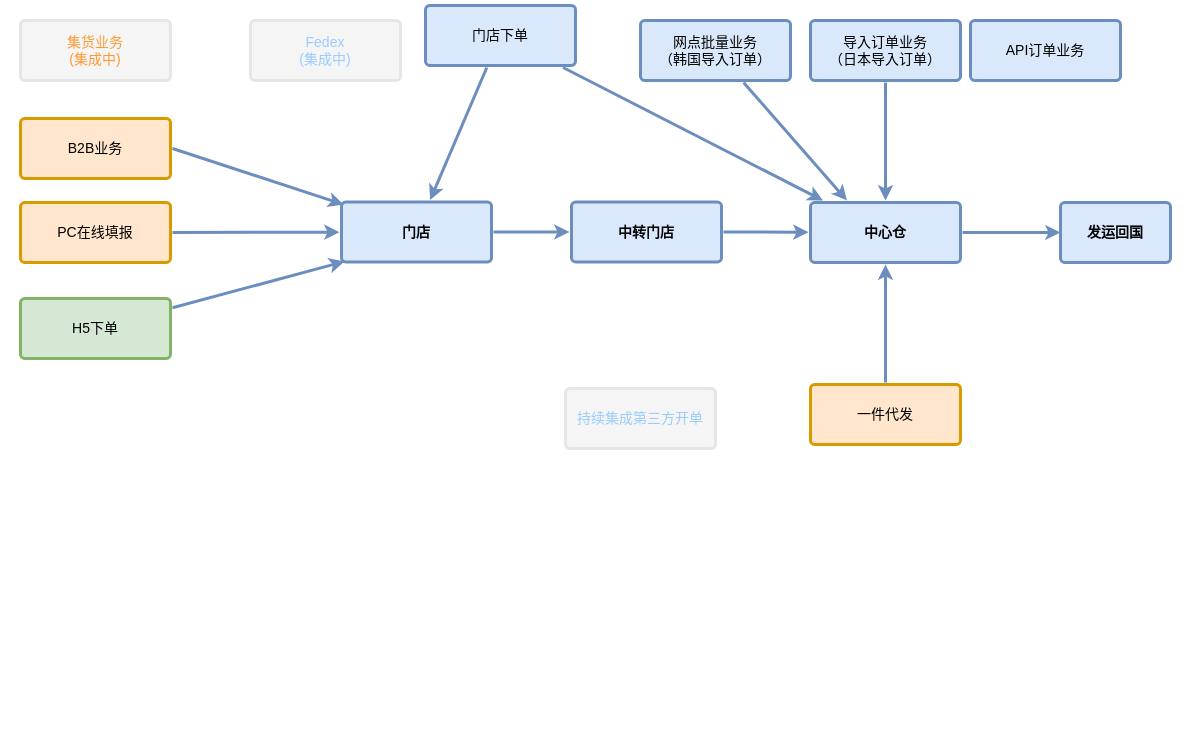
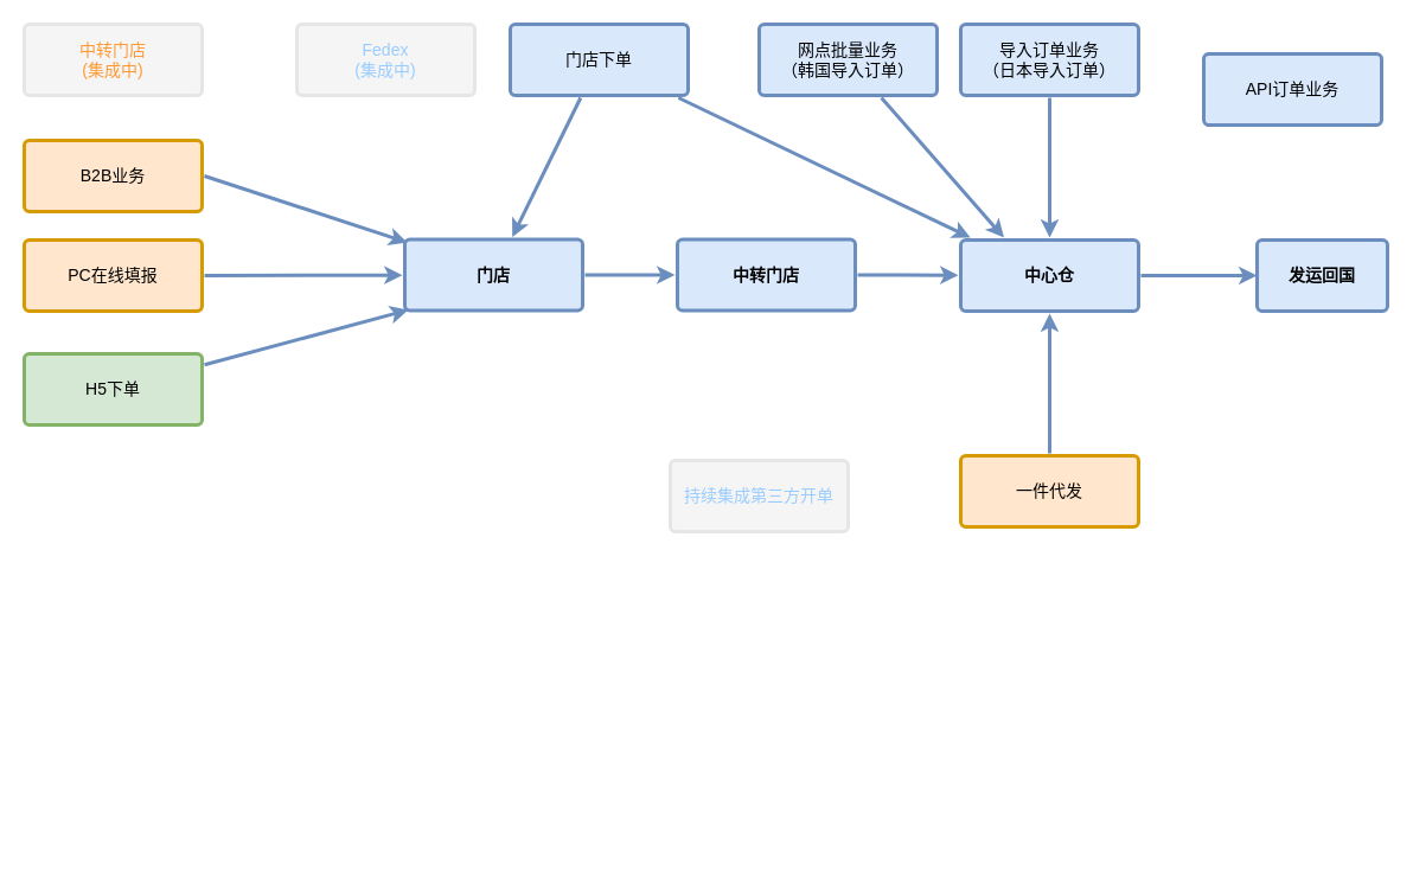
- <mxCell id="7" value="门店下单" style="rounded=1;whiteSpace=wrap;html=1;shadow=0;labelBackgroundColor=none;strokeColor=#6c8ebf;strokeWidth=3;fillColor=#dae8fc;fontFamily=Helvetica;fontSize=14;align=center;spacing=5;fontStyle=0;arcSize=7;perimeterSpacing=2;" parent="1" vertex="1"><mxGeometry x="425" y="5" width="150" height="60" as="geometry" /></mxCell>
+ <mxCell id="7" value="门店下单" style="rounded=1;whiteSpace=wrap;html=1;shadow=0;labelBackgroundColor=none;strokeColor=#6c8ebf;strokeWidth=3;fillColor=#dae8fc;fontFamily=Helvetica;fontSize=14;align=center;spacing=5;fontStyle=0;arcSize=7;perimeterSpacing=2;" parent="1" vertex="1"><mxGeometry x="430" y="20" width="150" height="60" as="geometry" /></mxCell>
- <mxCell id="27" value="集货业务&lt;br&gt;(集成中)" style="rounded=1;whiteSpace=wrap;html=1;shadow=0;labelBackgroundColor=none;strokeColor=#E6E6E6;strokeWidth=3;fillColor=#f5f5f5;fontFamily=Helvetica;fontSize=14;align=center;spacing=5;fontStyle=0;arcSize=7;perimeterSpacing=2;fontColor=#FF9933;" parent="1" vertex="1"><mxGeometry x="20" y="20" width="150" height="60" as="geometry" /></mxCell>
+ <mxCell id="27" value="中转门店&lt;br&gt;(集成中)" style="rounded=1;whiteSpace=wrap;html=1;shadow=0;labelBackgroundColor=none;strokeColor=#E6E6E6;strokeWidth=3;fillColor=#f5f5f5;fontFamily=Helvetica;fontSize=14;align=center;spacing=5;fontStyle=0;arcSize=7;perimeterSpacing=2;fontColor=#FF9933;" parent="1" vertex="1"><mxGeometry x="20" y="20" width="150" height="60" as="geometry" /></mxCell>
- <mxCell id="24" value="API订单业务" style="rounded=1;whiteSpace=wrap;html=1;shadow=0;labelBackgroundColor=none;strokeColor=#6c8ebf;strokeWidth=3;fillColor=#dae8fc;fontFamily=Helvetica;fontSize=14;align=center;spacing=5;fontStyle=0;arcSize=7;perimeterSpacing=2;" parent="1" vertex="1"><mxGeometry x="970" y="20" width="150" height="60" as="geometry" /></mxCell>
+ <mxCell id="24" value="API订单业务" style="rounded=1;whiteSpace=wrap;html=1;shadow=0;labelBackgroundColor=none;strokeColor=#6c8ebf;strokeWidth=3;fillColor=#dae8fc;fontFamily=Helvetica;fontSize=14;align=center;spacing=5;fontStyle=0;arcSize=7;perimeterSpacing=2;" parent="1" vertex="1"><mxGeometry x="1015" y="45" width="150" height="60" as="geometry" /></mxCell>
